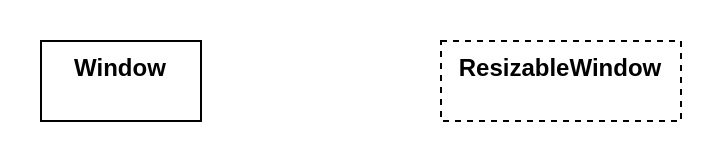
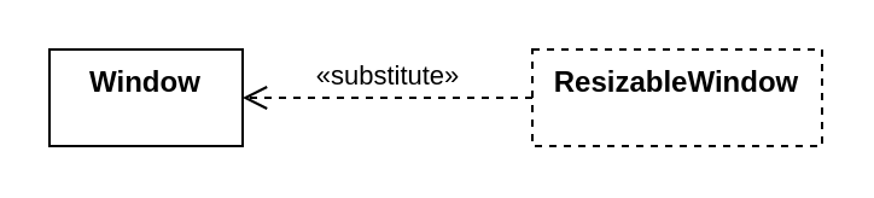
+ <mxCell id="4" value="«substitute»" style="endArrow=open;startArrow=none;endFill=0;startFill=0;endSize=8;html=1;verticalAlign=bottom;dashed=1;labelBackgroundColor=none;rounded=0;exitX=0;exitY=0.5;exitDx=0;exitDy=0;entryX=1;entryY=0.5;entryDx=0;entryDy=0;" edge="1" parent="1" source="3" target="2"><mxGeometry width="160" relative="1" as="geometry"><mxPoint x="350" y="250" as="sourcePoint" /><mxPoint x="510" y="250" as="targetPoint" /></mxGeometry></mxCell>
